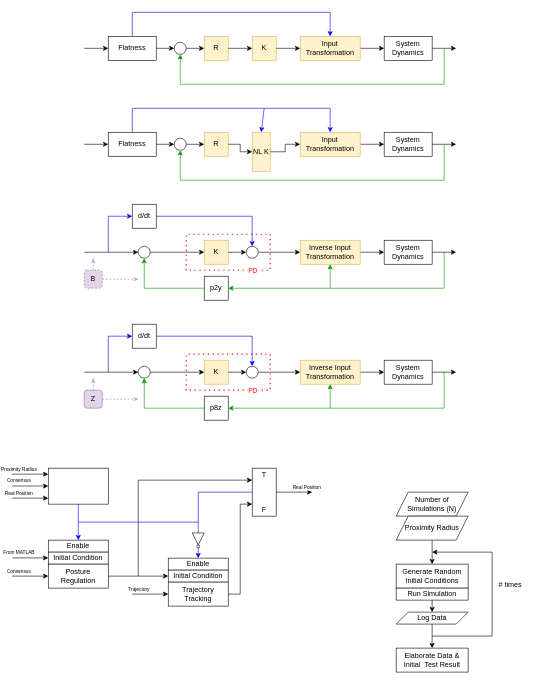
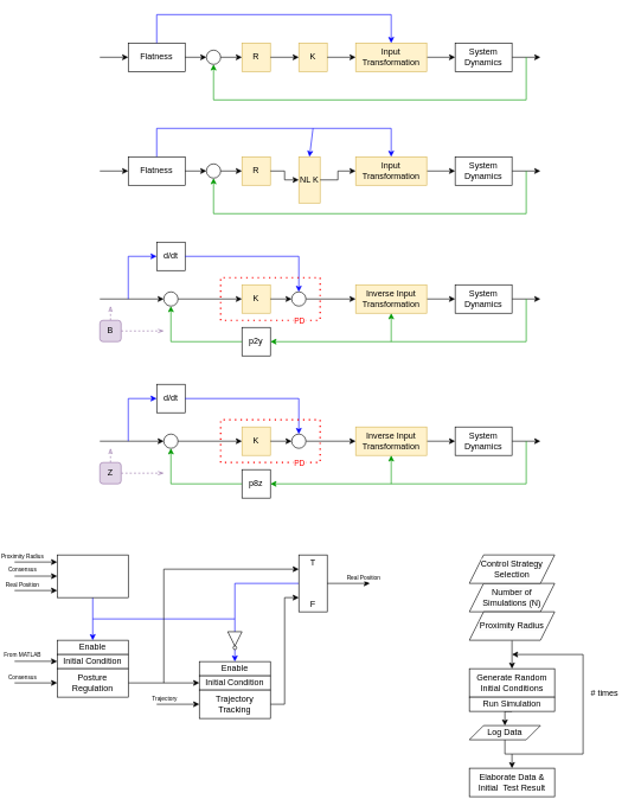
- <mxCell id="58" value="B" style="rounded=1;whiteSpace=wrap;html=1;fillColor=#e1d5e7;strokeColor=#9673a6;dashed=1;" vertex="1" parent="35"><mxGeometry y="110" width="30" height="30" as="geometry" /></mxCell>
+ <mxCell id="58" value="B" style="rounded=1;whiteSpace=wrap;html=1;fillColor=#e1d5e7;strokeColor=#9673a6;" vertex="1" parent="35"><mxGeometry y="110" width="30" height="30" as="geometry" /></mxCell>
+ <mxCell id="85" value="&lt;span style=&quot;caret-color: rgb(0, 0, 0); color: rgb(0, 0, 0); font-family: Helvetica; font-size: 12px; font-style: normal; font-variant-caps: normal; font-weight: 400; letter-spacing: normal; text-align: center; text-indent: 0px; text-transform: none; word-spacing: 0px; -webkit-text-stroke-width: 0px; background-color: rgb(251, 251, 251); text-decoration: none; float: none; display: inline !important;&quot;&gt;Control Strategy Selection&lt;/span&gt;" style="shape=parallelogram;perimeter=parallelogramPerimeter;whiteSpace=wrap;html=1;fixedSize=1;" vertex="1" parent="1"><mxGeometry x="660" y="780" width="120" height="40" as="geometry" /></mxCell>
- <mxCell id="91" value="&lt;span style=&quot;caret-color: rgb(0, 0, 0); color: rgb(0, 0, 0); font-family: Helvetica; font-size: 12px; font-style: normal; font-variant-caps: normal; font-weight: 400; letter-spacing: normal; text-align: center; text-indent: 0px; text-transform: none; word-spacing: 0px; -webkit-text-stroke-width: 0px; background-color: rgb(251, 251, 251); text-decoration: none; float: none; display: inline !important;&quot;&gt;Log Data&lt;/span&gt;" style="shape=parallelogram;perimeter=parallelogramPerimeter;whiteSpace=wrap;html=1;fixedSize=1;" vertex="1" parent="1"><mxGeometry x="660" y="1020" width="120" height="20" as="geometry" /></mxCell>
+ <mxCell id="91" value="&lt;span style=&quot;caret-color: rgb(0, 0, 0); color: rgb(0, 0, 0); font-family: Helvetica; font-size: 12px; font-style: normal; font-variant-caps: normal; font-weight: 400; letter-spacing: normal; text-align: center; text-indent: 0px; text-transform: none; word-spacing: 0px; -webkit-text-stroke-width: 0px; background-color: rgb(251, 251, 251); text-decoration: none; float: none; display: inline !important;&quot;&gt;Log Data&lt;/span&gt;" style="shape=parallelogram;perimeter=parallelogramPerimeter;whiteSpace=wrap;html=1;fixedSize=1;" vertex="1" parent="1"><mxGeometry x="660" y="1020" width="100" height="20" as="geometry" /></mxCell>
